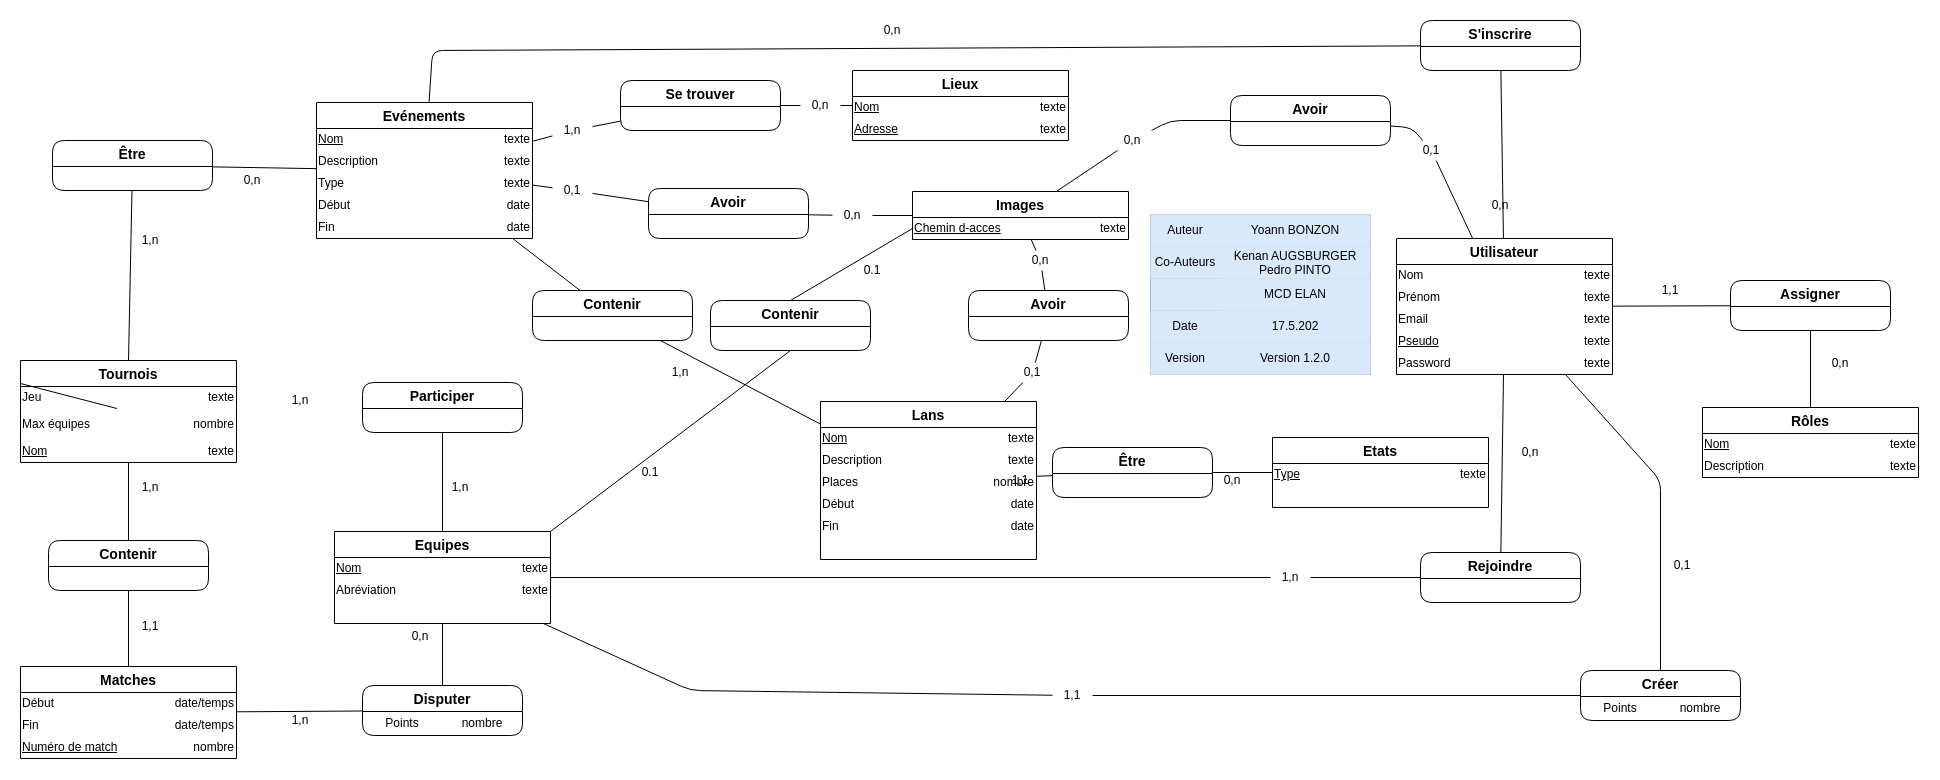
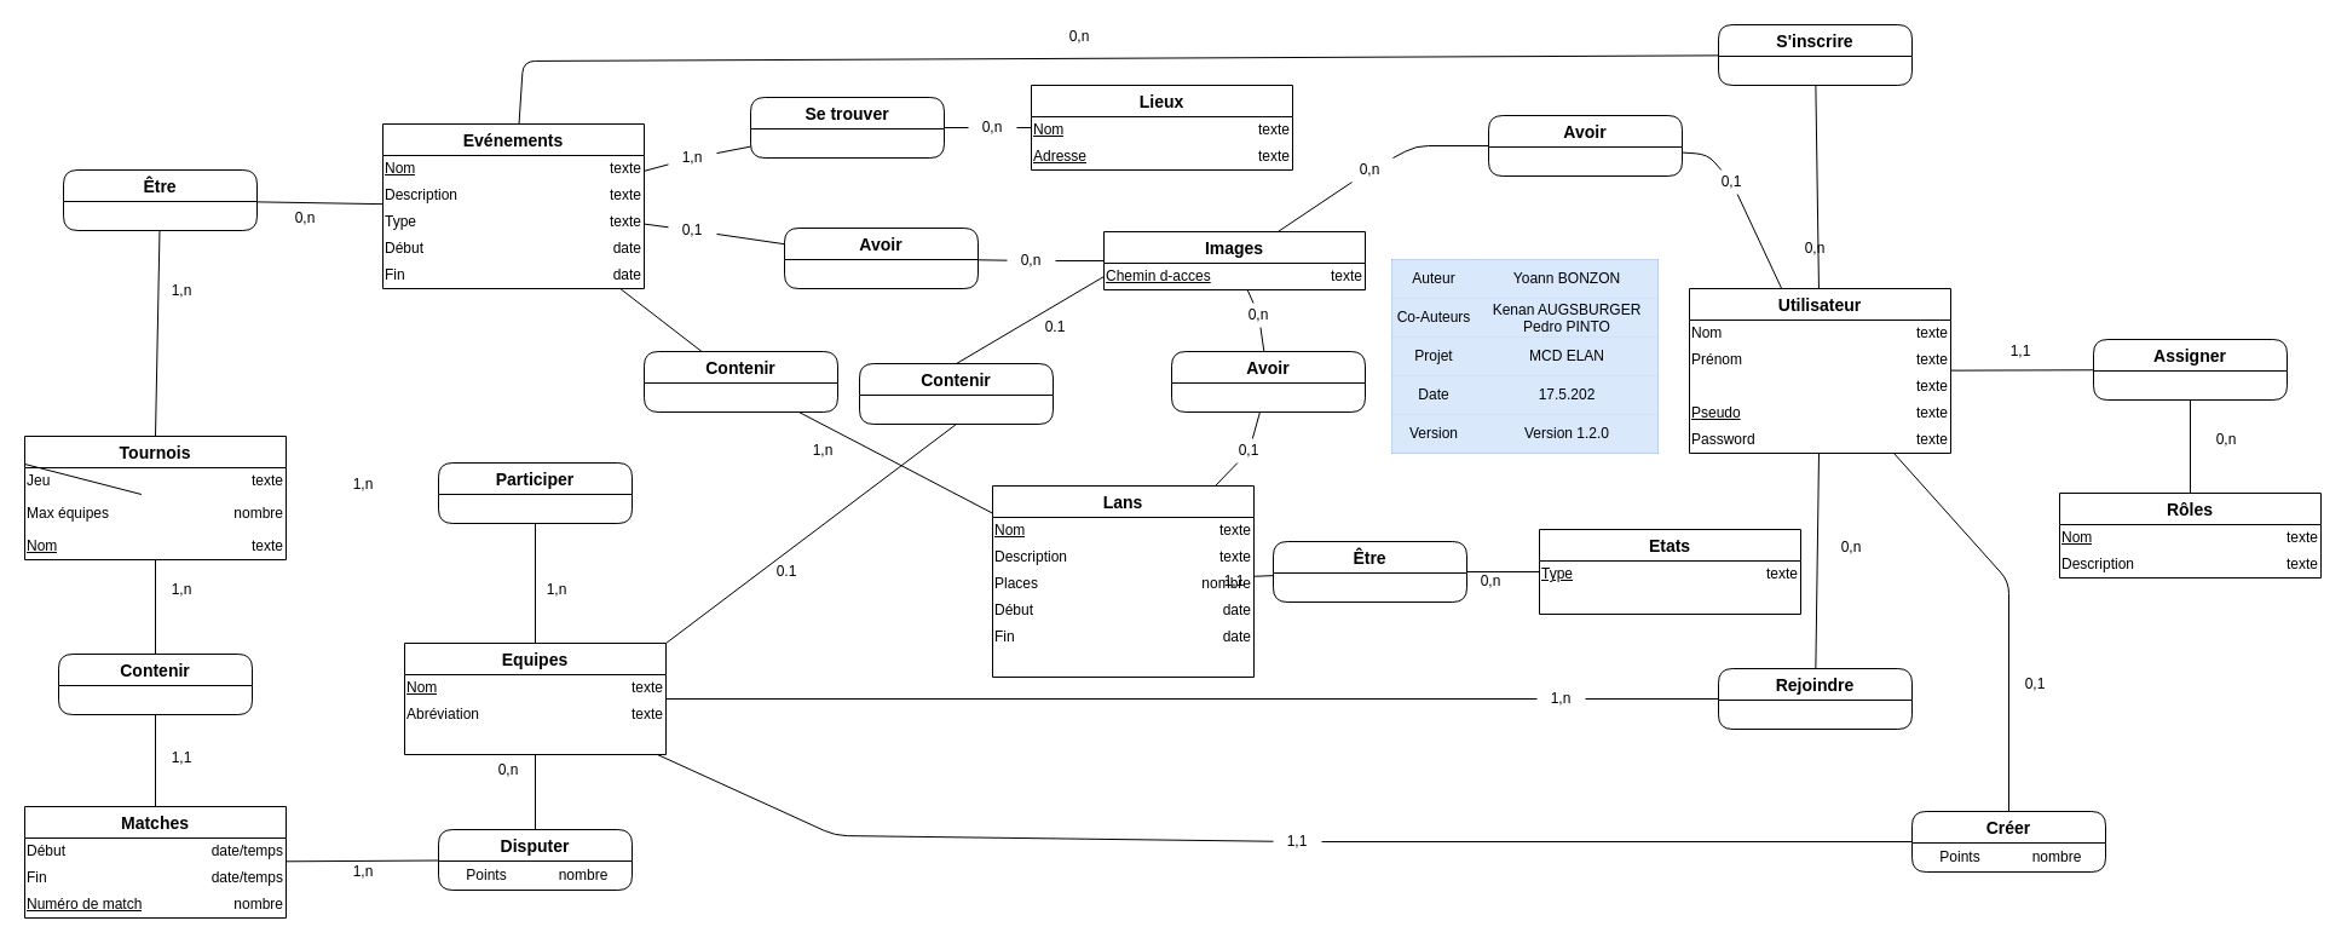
+ <mxCell id="162" value="Projet" style="shape=partialRectangle;html=1;whiteSpace=wrap;connectable=0;fillColor=#dae8fc;top=0;left=0;bottom=0;right=0;overflow=hidden;strokeColor=#6c8ebf;" parent="161" vertex="1"><mxGeometry width="70" height="32" as="geometry" /></mxCell>
- <mxCell id="24" value="Email" style="shape=partialRectangle;html=1;whiteSpace=wrap;connectable=0;fillColor=none;top=0;left=0;bottom=0;right=0;overflow=hidden;align=left;" parent="23" vertex="1"><mxGeometry width="108" height="22" as="geometry" /></mxCell>
